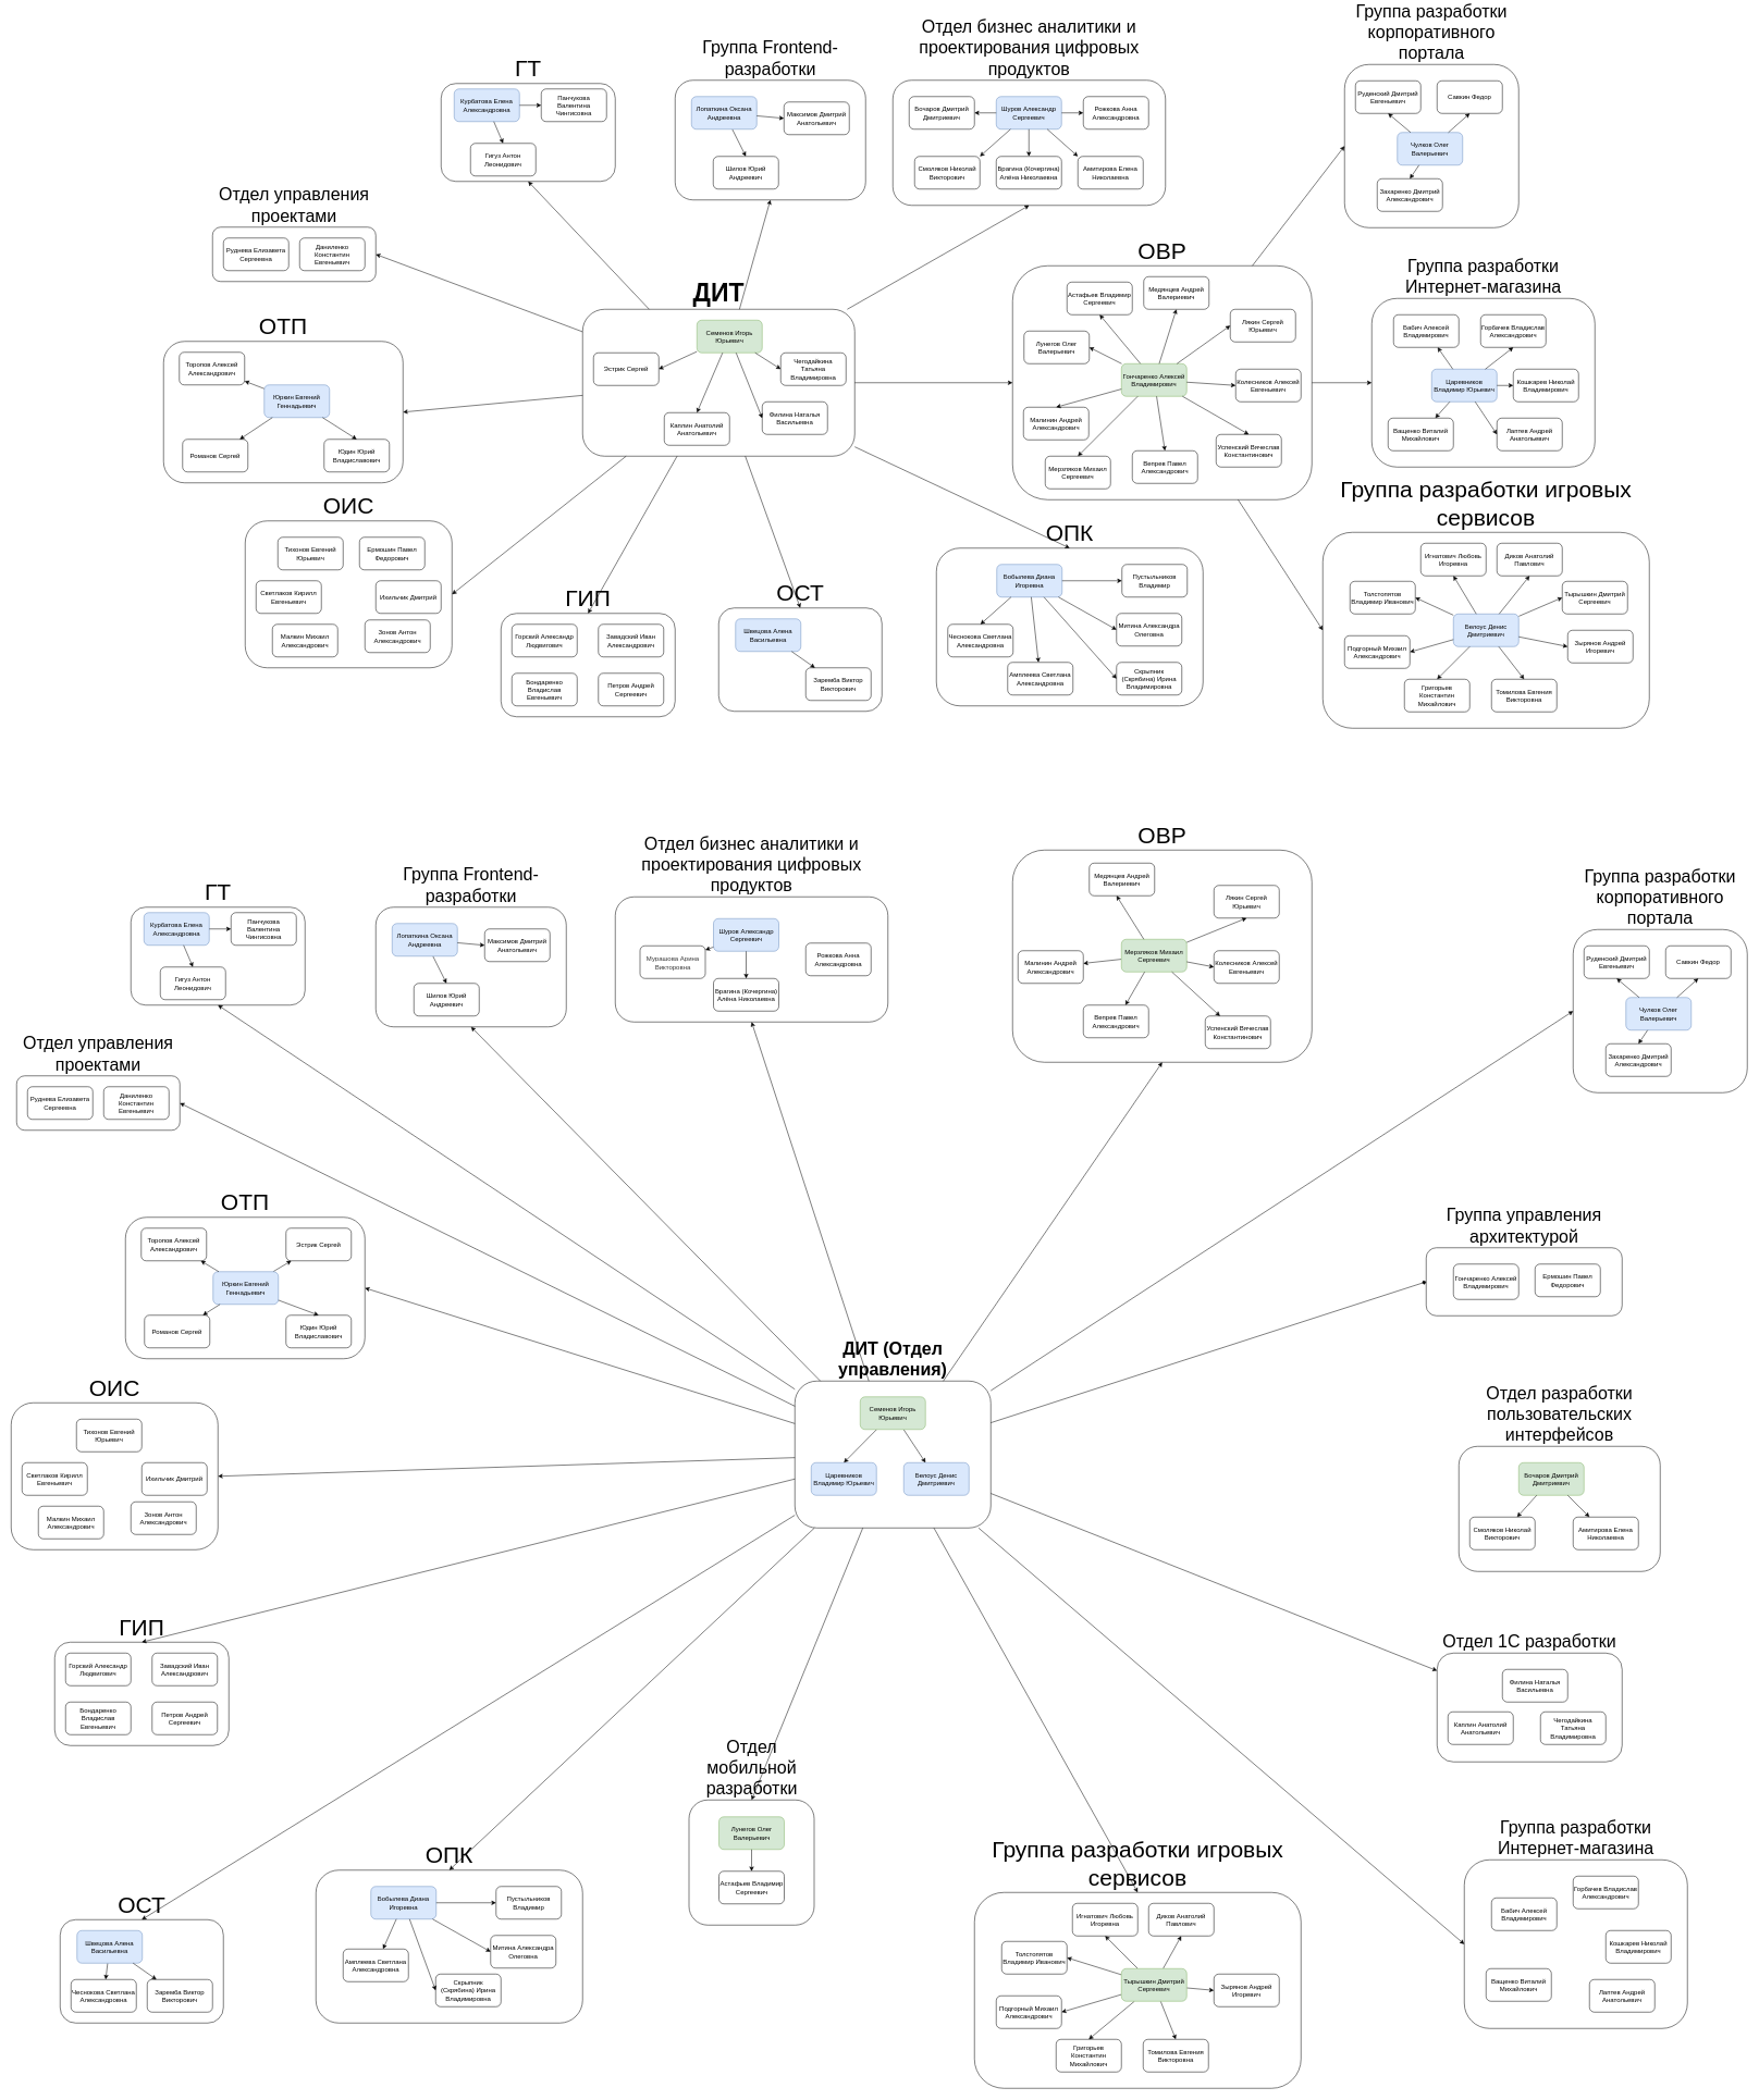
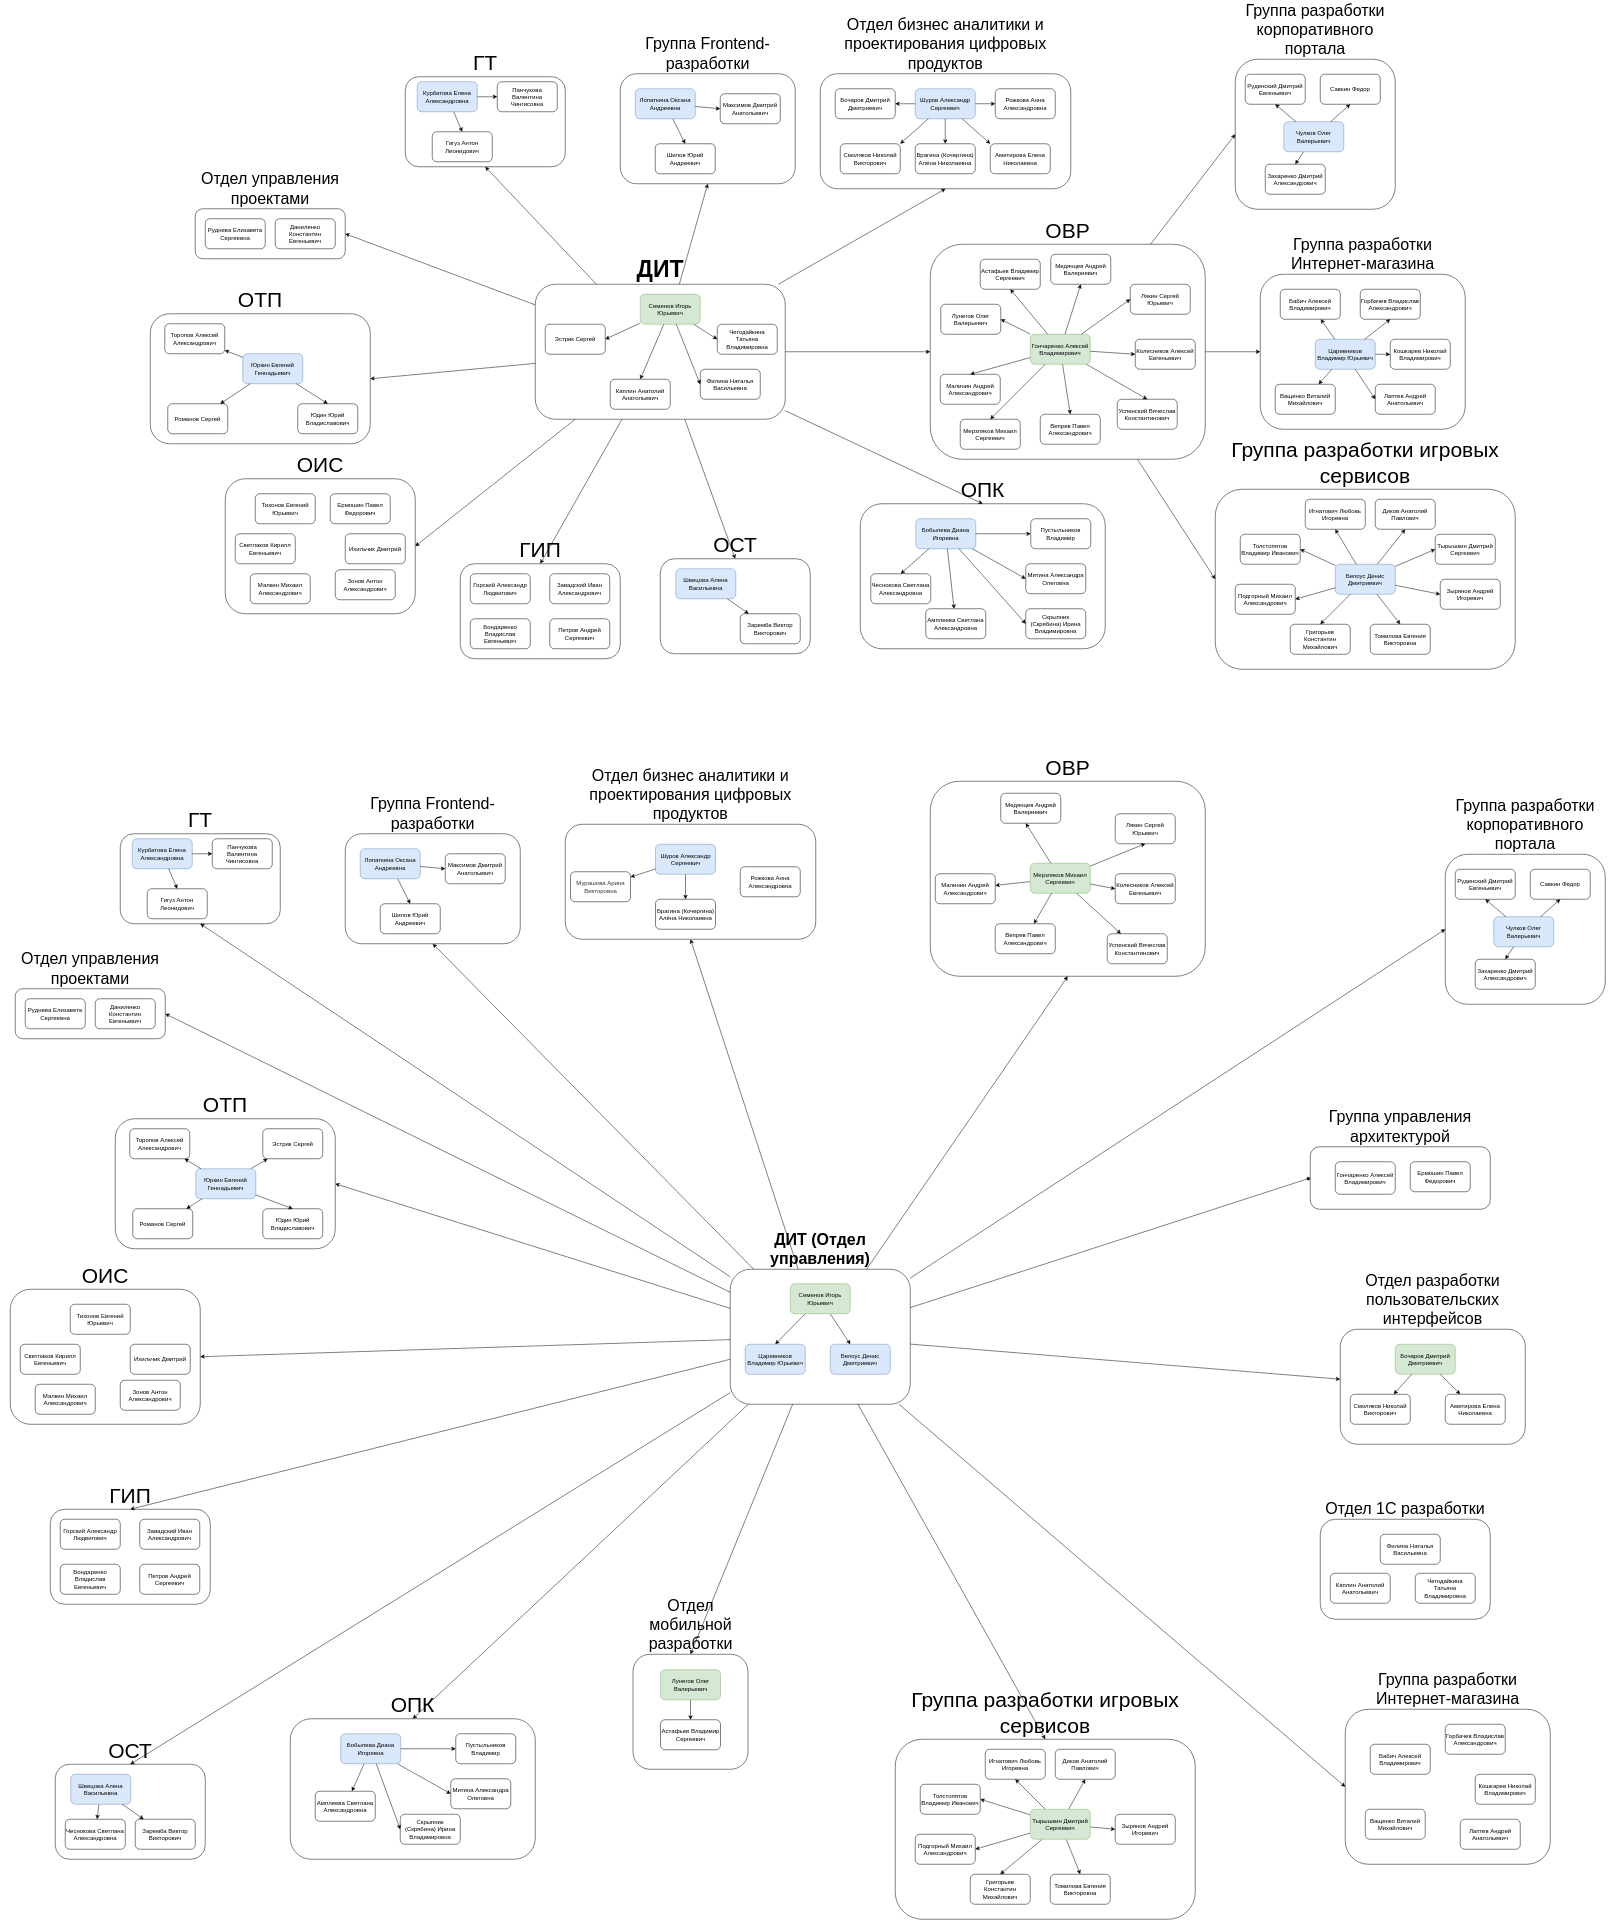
- <mxCell id="279" value="&lt;span style=&quot;color: rgb(51 , 51 , 51) ; font-family: &amp;#34;helvetica neue&amp;#34; , &amp;#34;arial&amp;#34; , &amp;#34;helvetica&amp;#34; , sans-serif ; text-align: left ; background-color: rgb(255 , 255 , 255)&quot;&gt;Мурашова Арина Викторовна&lt;/span&gt;" style="rounded=1;whiteSpace=wrap;html=1;" parent="274" vertex="1"><mxGeometry x="45.5" y="90" width="120" height="60" as="geometry" /></mxCell>
+ <mxCell id="279" value="&lt;span style=&quot;color: rgb(51 , 51 , 51) ; font-family: &amp;#34;helvetica neue&amp;#34; , &amp;#34;arial&amp;#34; , &amp;#34;helvetica&amp;#34; , sans-serif ; text-align: left ; background-color: rgb(255 , 255 , 255)&quot;&gt;Мурашова Арина Викторовна&lt;/span&gt;" style="rounded=1;whiteSpace=wrap;html=1;" parent="274" vertex="1"><mxGeometry x="10.5" y="95" width="120" height="60" as="geometry" /></mxCell>
- <mxCell id="6" style="edgeStyle=none;rounded=0;orthogonalLoop=1;jettySize=auto;html=1;" parent="1" source="316" target="220" edge="1"><mxGeometry relative="1" as="geometry" /></mxCell>
+ <mxCell id="6" style="edgeStyle=none;rounded=0;orthogonalLoop=1;jettySize=auto;html=1;" parent="1" source="316" target="211" edge="1"><mxGeometry relative="1" as="geometry" /></mxCell>
